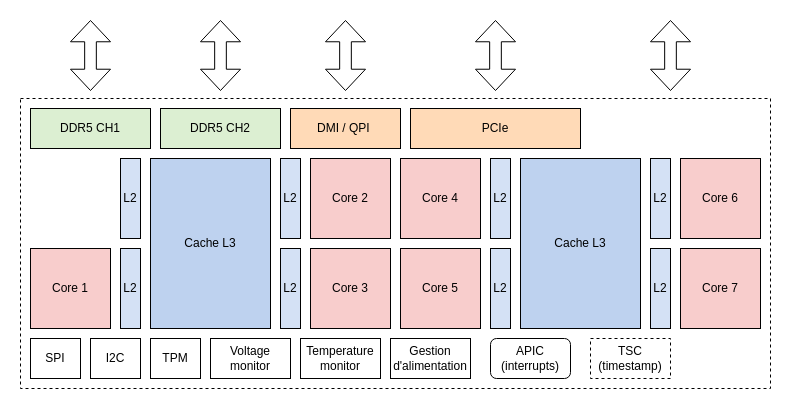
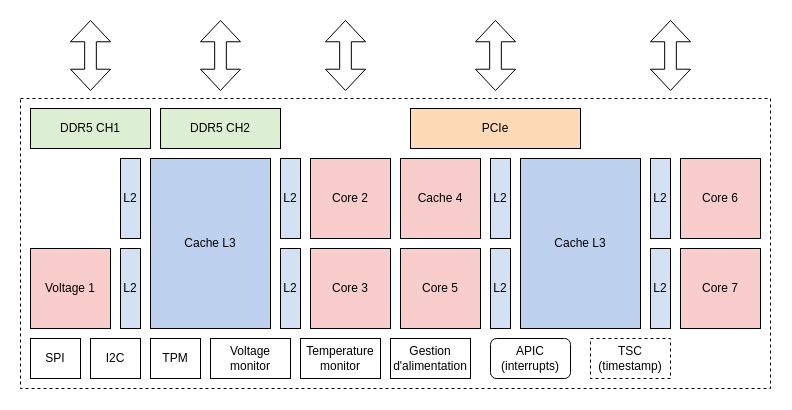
- <mxCell id="15" value="DMI / QPI&amp;nbsp;" style="rounded=0;whiteSpace=wrap;html=1;fillOpacity=50;fillColor=#FFB570;" vertex="1" parent="1"><mxGeometry x="290" y="108" width="110" height="40" as="geometry" /></mxCell>
- <mxCell id="16" value="Core 4" style="whiteSpace=wrap;html=1;aspect=fixed;fillOpacity=50;fillColor=#F19C99;" vertex="1" parent="1"><mxGeometry x="400" y="158" width="80" height="80" as="geometry" /></mxCell>
+ <mxCell id="16" value="Cache 4" style="whiteSpace=wrap;html=1;aspect=fixed;fillOpacity=50;fillColor=#F19C99;" vertex="1" parent="1"><mxGeometry x="400" y="158" width="80" height="80" as="geometry" /></mxCell>
- <mxCell id="3" value="Core 1" style="whiteSpace=wrap;html=1;aspect=fixed;fillOpacity=50;fillColor=#F19C99;" vertex="1" parent="1"><mxGeometry x="30" y="248" width="80" height="80" as="geometry" /></mxCell>
+ <mxCell id="3" value="Voltage 1" style="whiteSpace=wrap;html=1;aspect=fixed;fillOpacity=50;fillColor=#F19C99;" vertex="1" parent="1"><mxGeometry x="30" y="248" width="80" height="80" as="geometry" /></mxCell>
